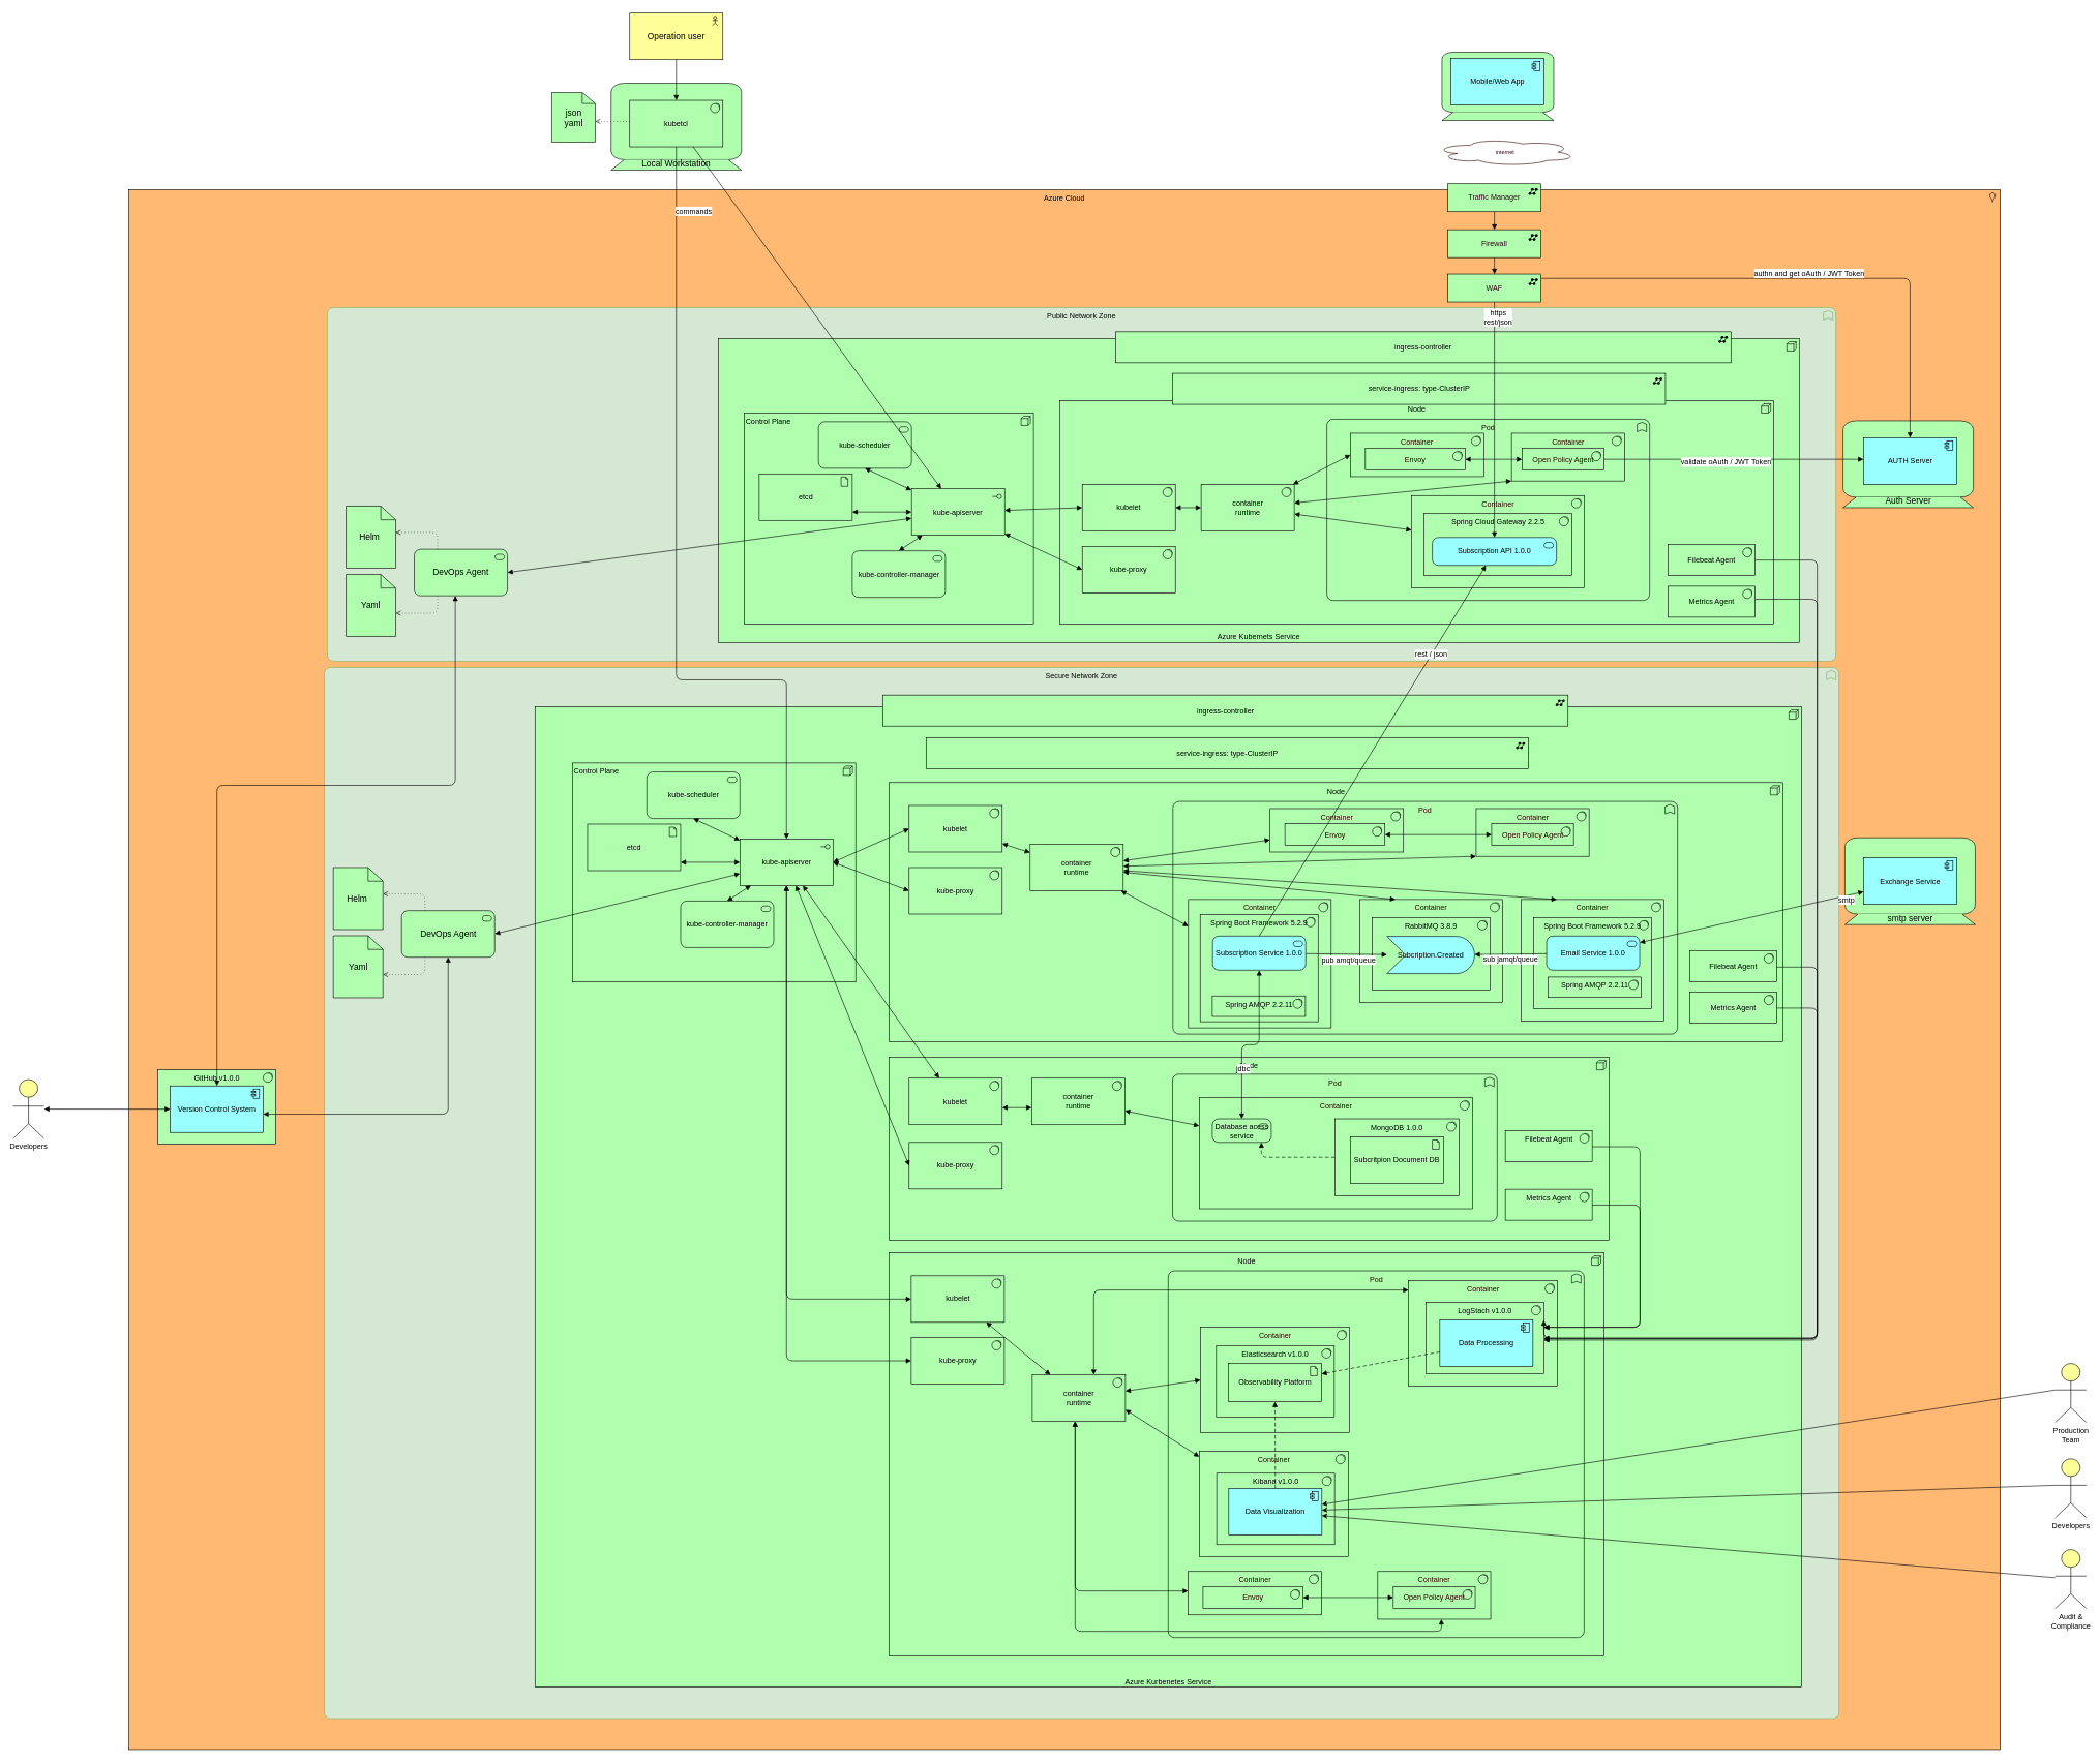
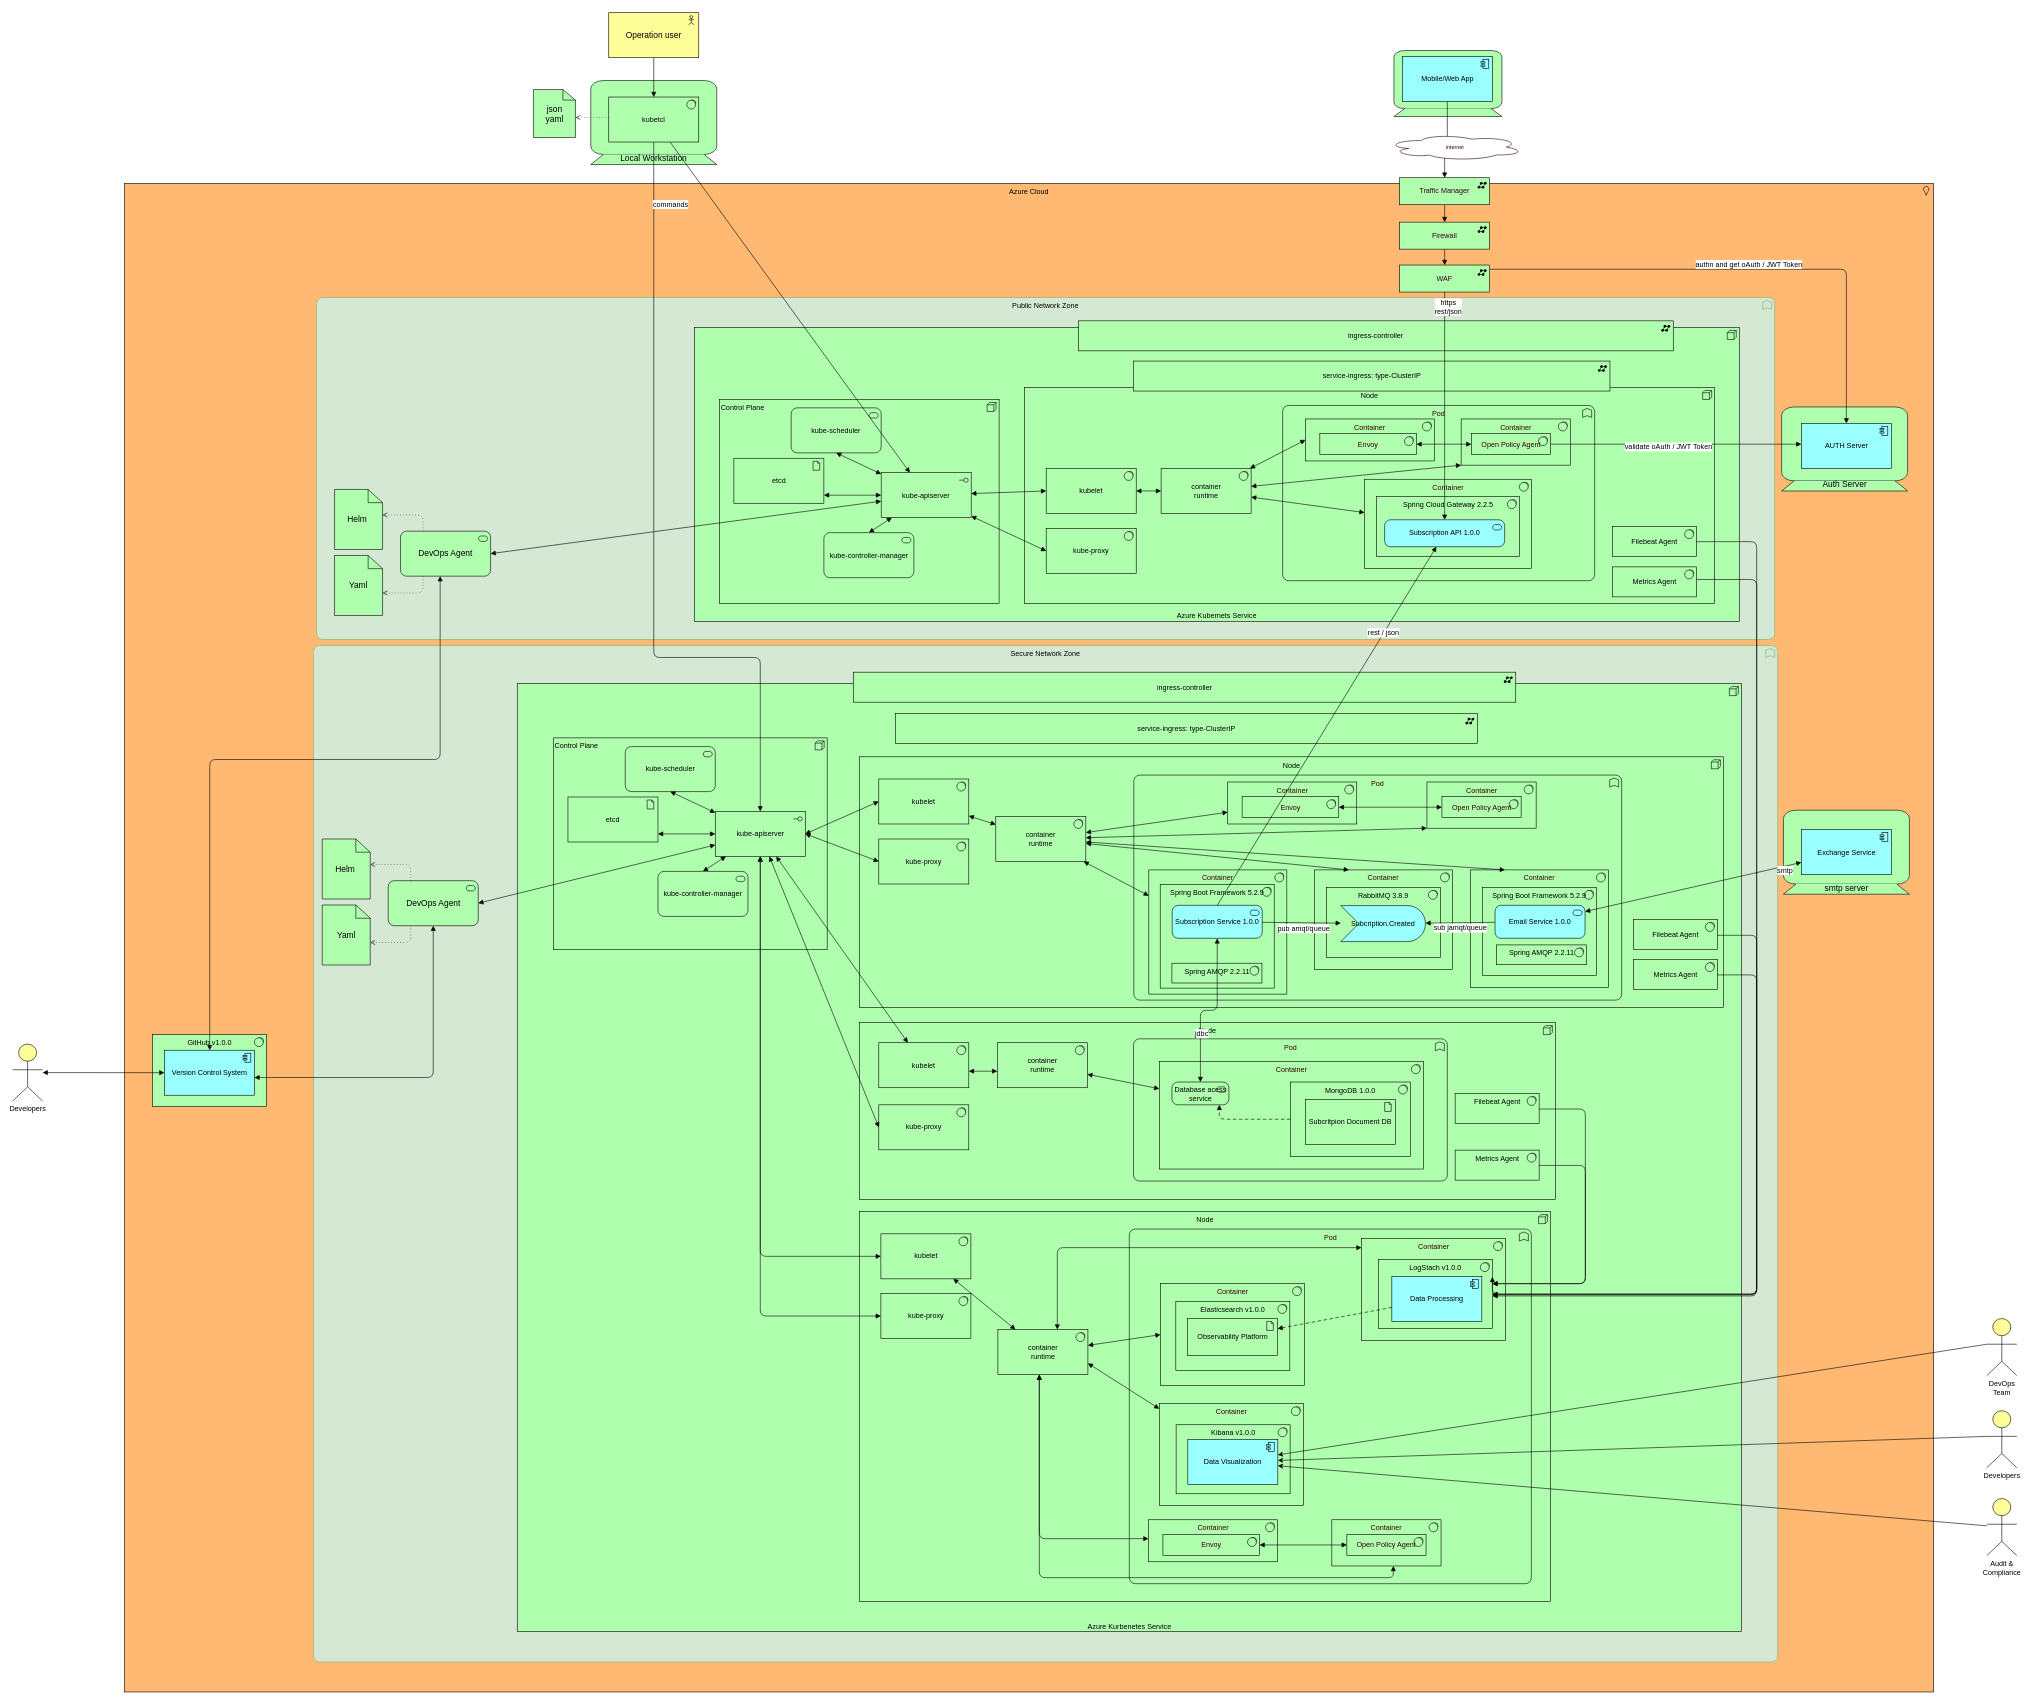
+ <mxCell id="20" value="" style="edgeStyle=elbowEdgeStyle;html=1;endArrow=block;dashed=0;elbow=vertical;endFill=1;" edge="1" parent="1" source="19" target="25"><mxGeometry width="160" relative="1" as="geometry"><mxPoint x="2152.5" y="259.5" as="sourcePoint" /><mxPoint x="2433.5" y="177.5" as="targetPoint" /></mxGeometry></mxCell>
- <mxCell id="138" value="" style="html=1;endArrow=block;dashed=1;elbow=vertical;endFill=1;dashPattern=6 4;fontSize=12;fontColor=#0D0D0D;" edge="1" parent="1" source="87" target="137"><mxGeometry width="160" relative="1" as="geometry"><mxPoint x="2054" y="2398.167" as="sourcePoint" /><mxPoint x="2054" y="2266.667" as="targetPoint" /></mxGeometry></mxCell>
- <mxCell id="92" value="Production Team" style="html=1;outlineConnect=0;whiteSpace=wrap;fillColor=#ffff99;strokeColor=#000000;verticalLabelPosition=bottom;verticalAlign=top;align=center;shape=mxgraph.archimate3.actor;" vertex="1" parent="1"><mxGeometry x="3310.5" y="2196.714" width="50" height="95" as="geometry" /></mxCell>
+ <mxCell id="92" value="DevOps Team" style="html=1;outlineConnect=0;whiteSpace=wrap;fillColor=#ffff99;strokeColor=#000000;verticalLabelPosition=bottom;verticalAlign=top;align=center;shape=mxgraph.archimate3.actor;" vertex="1" parent="1"><mxGeometry x="3310.5" y="2196.714" width="50" height="95" as="geometry" /></mxCell>
